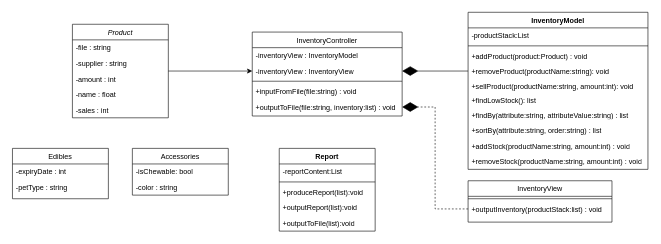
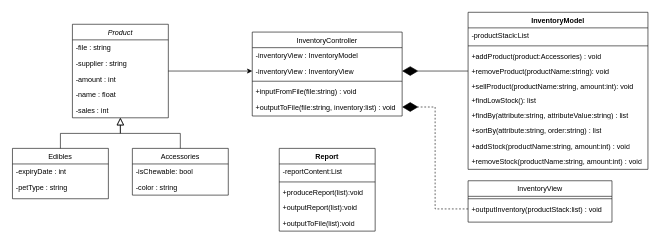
- <mxCell id="26" value="+addProduct(product:Product) : void" style="text;strokeColor=none;fillColor=none;align=left;verticalAlign=top;spacingLeft=4;spacingRight=4;overflow=hidden;rotatable=0;points=[[0,0.5],[1,0.5]];portConstraint=eastwest;whiteSpace=wrap;html=1;" parent="23" vertex="1"><mxGeometry y="60" width="300" height="26" as="geometry" /></mxCell>
+ <mxCell id="26" value="+addProduct(product:Accessories) : void" style="text;strokeColor=none;fillColor=none;align=left;verticalAlign=top;spacingLeft=4;spacingRight=4;overflow=hidden;rotatable=0;points=[[0,0.5],[1,0.5]];portConstraint=eastwest;whiteSpace=wrap;html=1;" parent="23" vertex="1"><mxGeometry y="60" width="300" height="26" as="geometry" /></mxCell>
+ <mxCell id="12" value="" style="endArrow=block;endSize=10;endFill=0;shadow=0;strokeWidth=1;rounded=0;curved=0;edgeStyle=elbowEdgeStyle;elbow=vertical;" parent="1" source="9" target="3" edge="1"><mxGeometry width="160" relative="1" as="geometry"><mxPoint x="100" y="124" as="sourcePoint" /><mxPoint x="100" y="124" as="targetPoint" /></mxGeometry></mxCell>
+ <mxCell id="16" value="" style="endArrow=block;endSize=10;endFill=0;shadow=0;strokeWidth=1;rounded=0;curved=0;edgeStyle=elbowEdgeStyle;elbow=vertical;" parent="1" source="13" target="3" edge="1"><mxGeometry width="160" relative="1" as="geometry"><mxPoint x="110" y="294" as="sourcePoint" /><mxPoint x="210" y="192" as="targetPoint" /></mxGeometry></mxCell>
